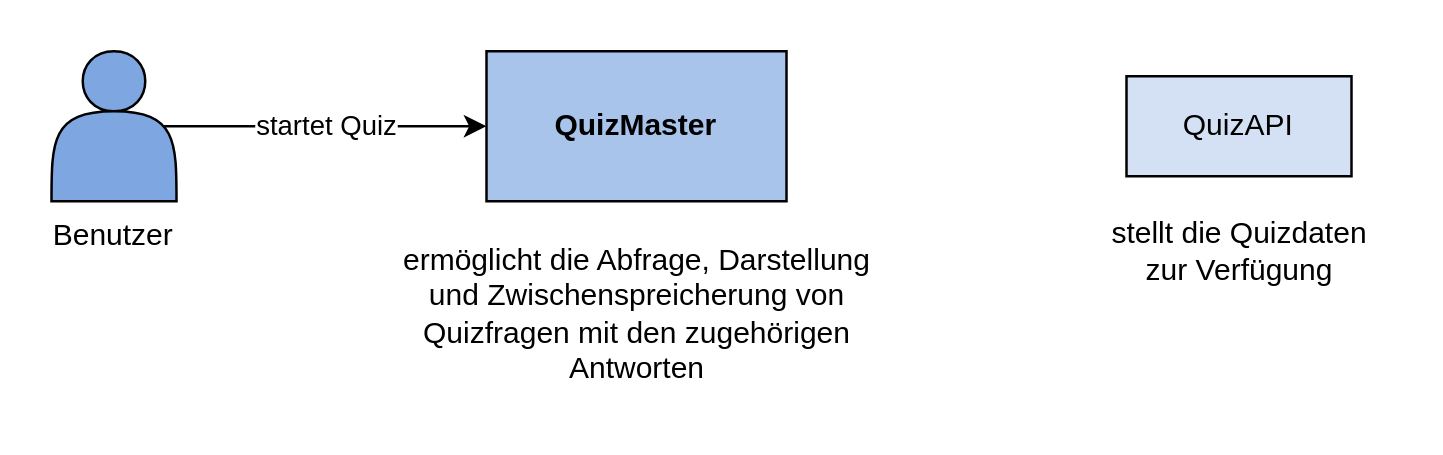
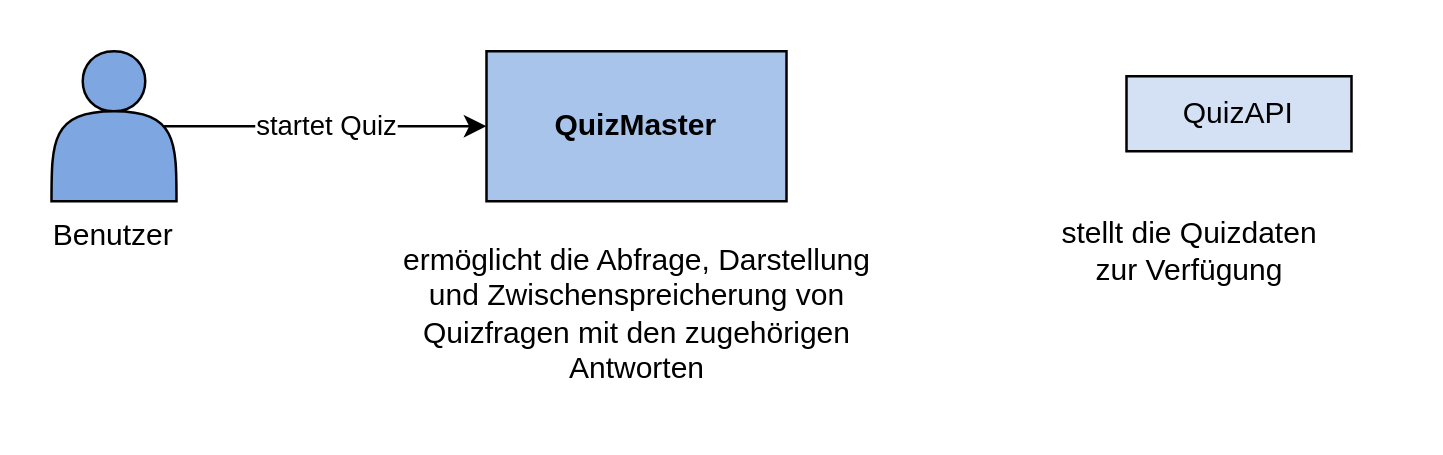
- <mxCell id="3" value="QuizAPI" style="rounded=0;whiteSpace=wrap;html=1;fillColor=#D4E1F5;fontColor=#000000;" vertex="1" parent="1"><mxGeometry x="450" y="30" width="90" height="40" as="geometry" /></mxCell>
+ <mxCell id="3" value="QuizAPI" style="rounded=0;whiteSpace=wrap;html=1;fillColor=#D4E1F5;fontColor=#000000;" vertex="1" parent="1"><mxGeometry x="450" y="30" width="90" height="30" as="geometry" /></mxCell>
- <mxCell id="7" value="&lt;div&gt;stellt die Quizdaten&lt;/div&gt;&lt;div&gt;zur Verfügung&lt;/div&gt;" style="text;html=1;align=center;verticalAlign=middle;resizable=0;points=[];autosize=1;strokeColor=none;fillColor=none;fontColor=#000000;" vertex="1" parent="1"><mxGeometry x="435" y="80" width="120" height="40" as="geometry" /></mxCell>
+ <mxCell id="7" value="&lt;div&gt;stellt die Quizdaten&lt;/div&gt;&lt;div&gt;zur Verfügung&lt;/div&gt;" style="text;html=1;align=center;verticalAlign=middle;resizable=0;points=[];autosize=1;strokeColor=none;fillColor=none;fontColor=#000000;" vertex="1" parent="1"><mxGeometry x="415" y="80" width="120" height="40" as="geometry" /></mxCell>
